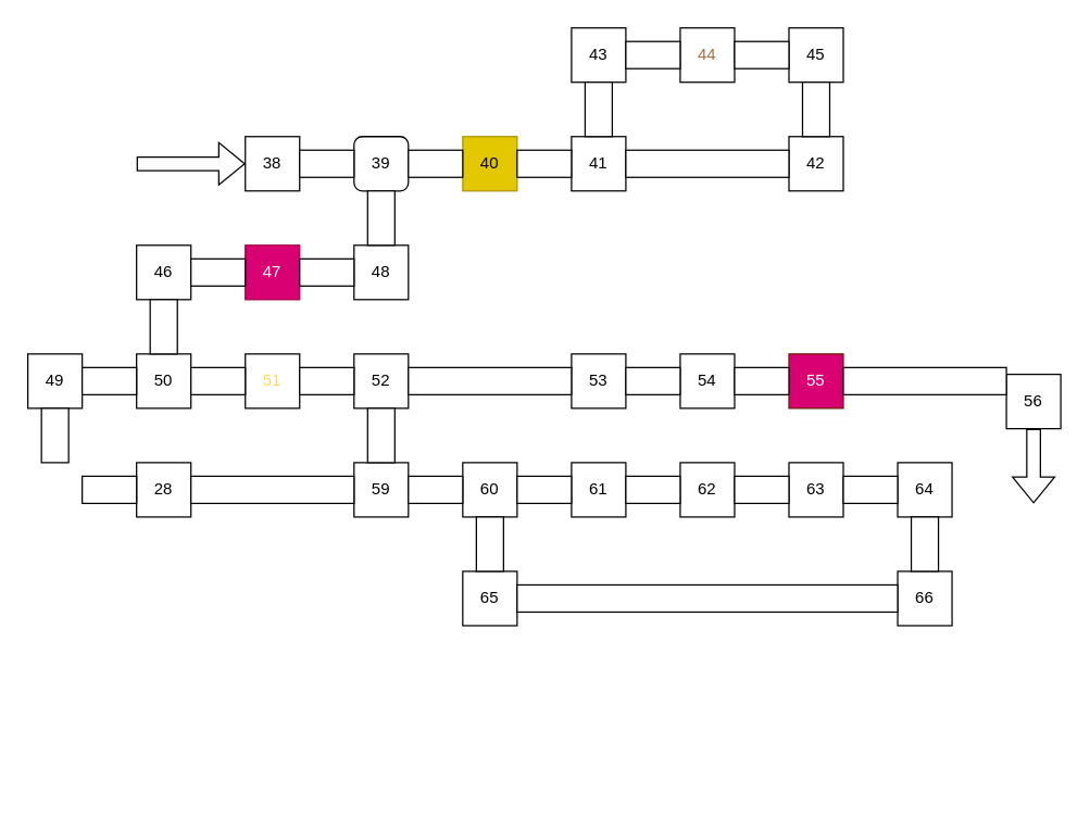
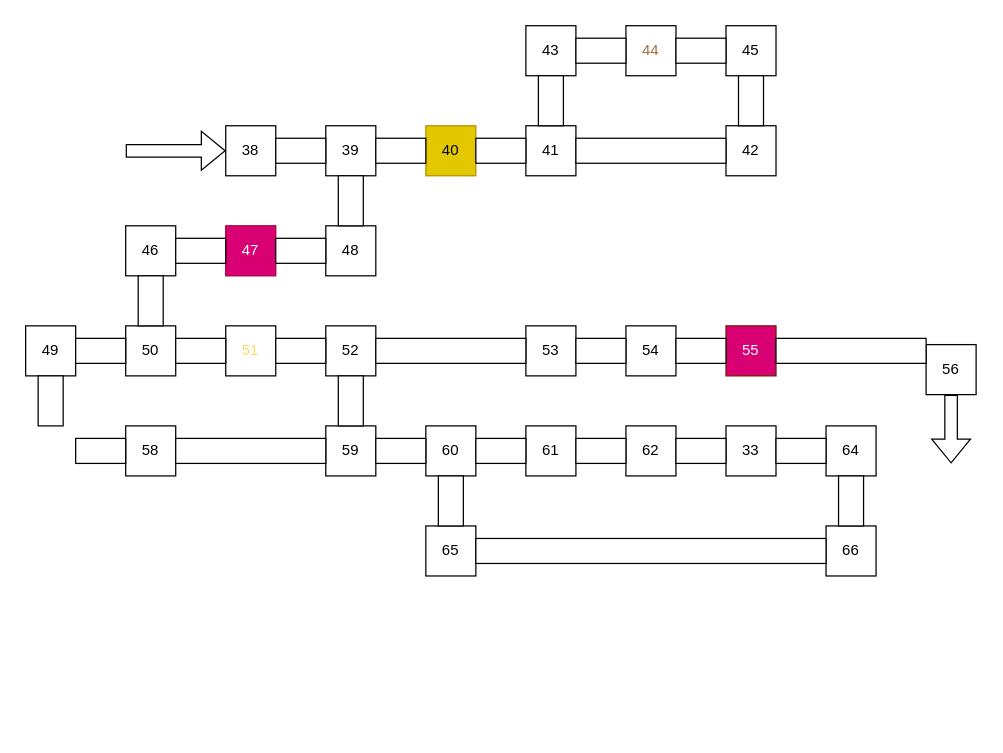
- <mxCell id="7" value="39" style="whiteSpace=wrap;html=1;rounded=1;" vertex="1" parent="1"><mxGeometry x="260" y="100" width="40" height="40" as="geometry" /></mxCell>
+ <mxCell id="7" value="39" style="rounded=0;whiteSpace=wrap;html=1;" vertex="1" parent="1"><mxGeometry x="260" y="100" width="40" height="40" as="geometry" /></mxCell>
- <mxCell id="15" value="28" style="rounded=0;whiteSpace=wrap;html=1;" vertex="1" parent="1"><mxGeometry x="100" y="340" width="40" height="40" as="geometry" /></mxCell>
+ <mxCell id="15" value="58" style="rounded=0;whiteSpace=wrap;html=1;" vertex="1" parent="1"><mxGeometry x="100" y="340" width="40" height="40" as="geometry" /></mxCell>
- <mxCell id="26" value="63" style="rounded=0;whiteSpace=wrap;html=1;" vertex="1" parent="1"><mxGeometry x="580" y="340" width="40" height="40" as="geometry" /></mxCell>
+ <mxCell id="26" value="33" style="rounded=0;whiteSpace=wrap;html=1;" vertex="1" parent="1"><mxGeometry x="580" y="340" width="40" height="40" as="geometry" /></mxCell>
